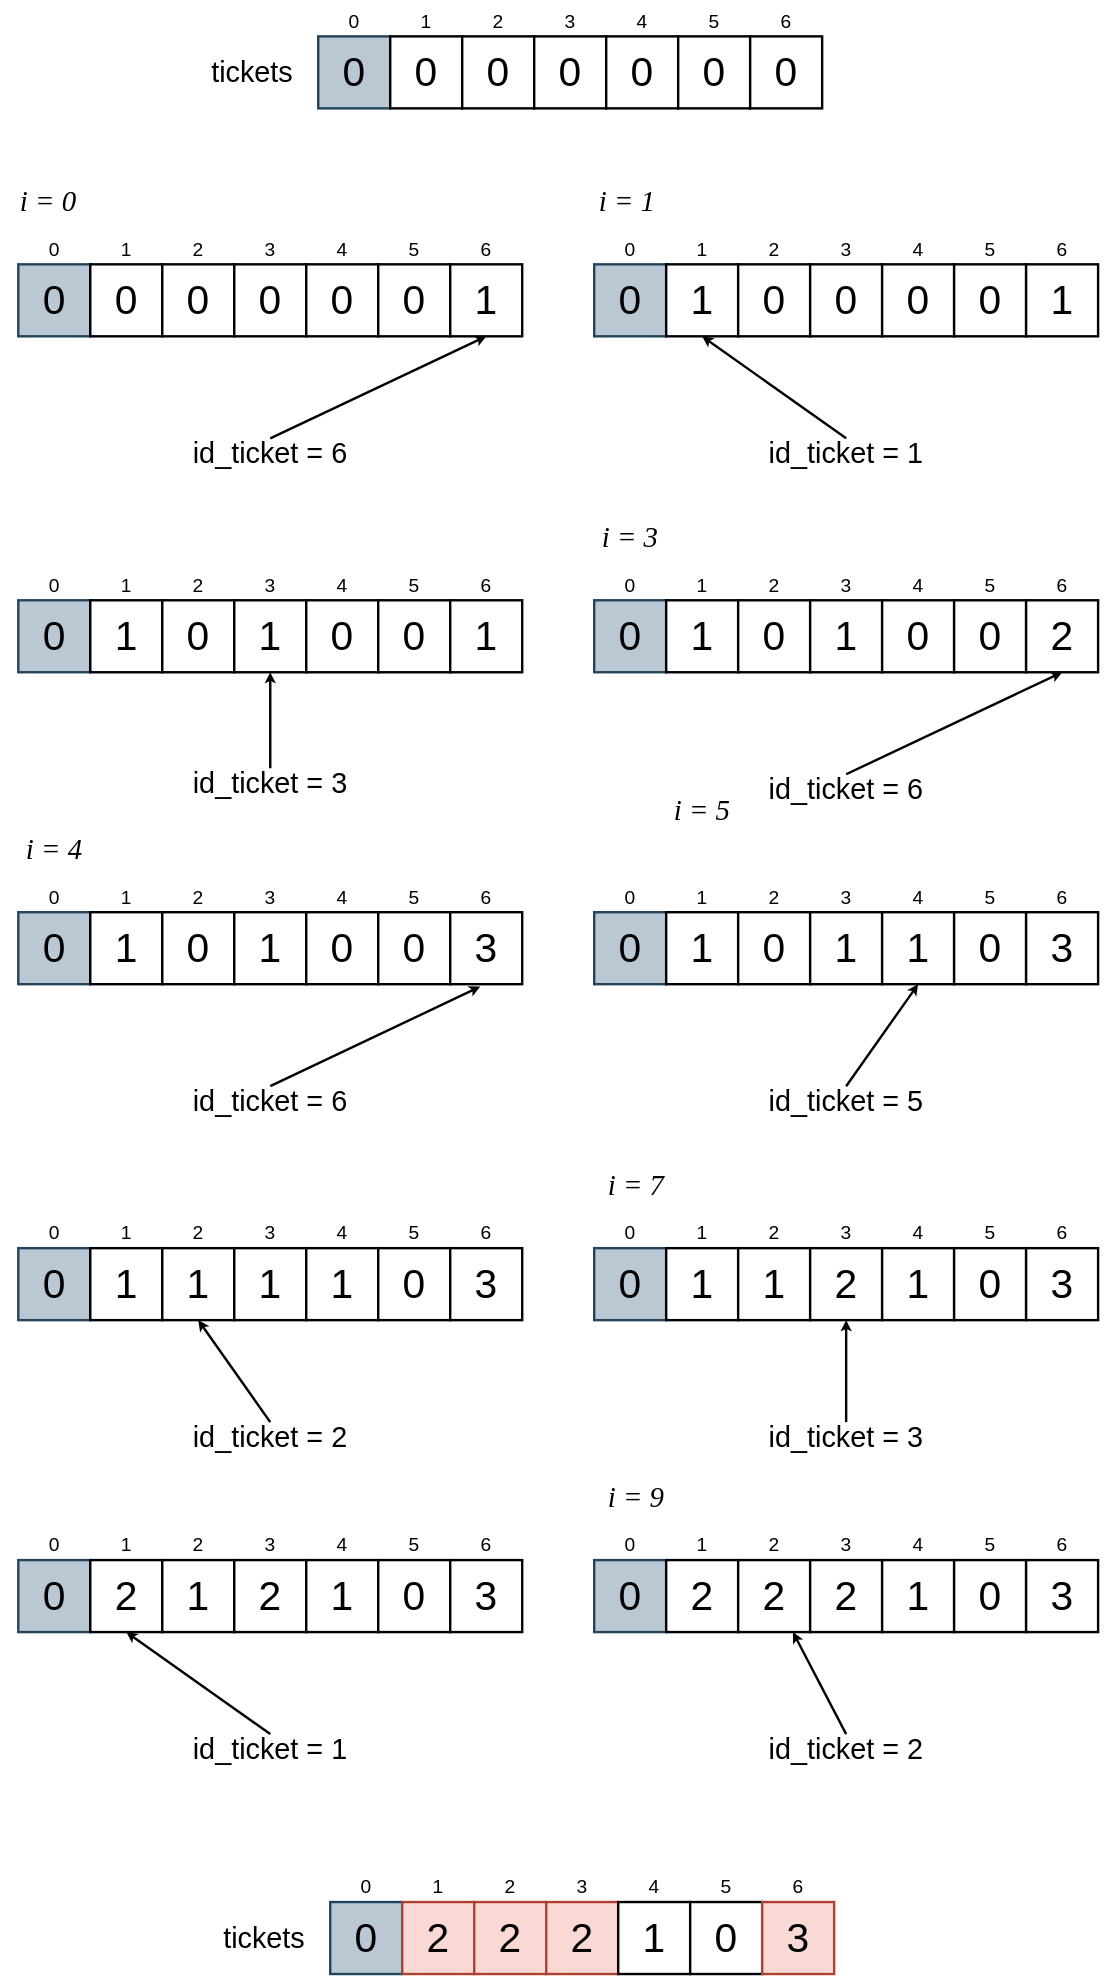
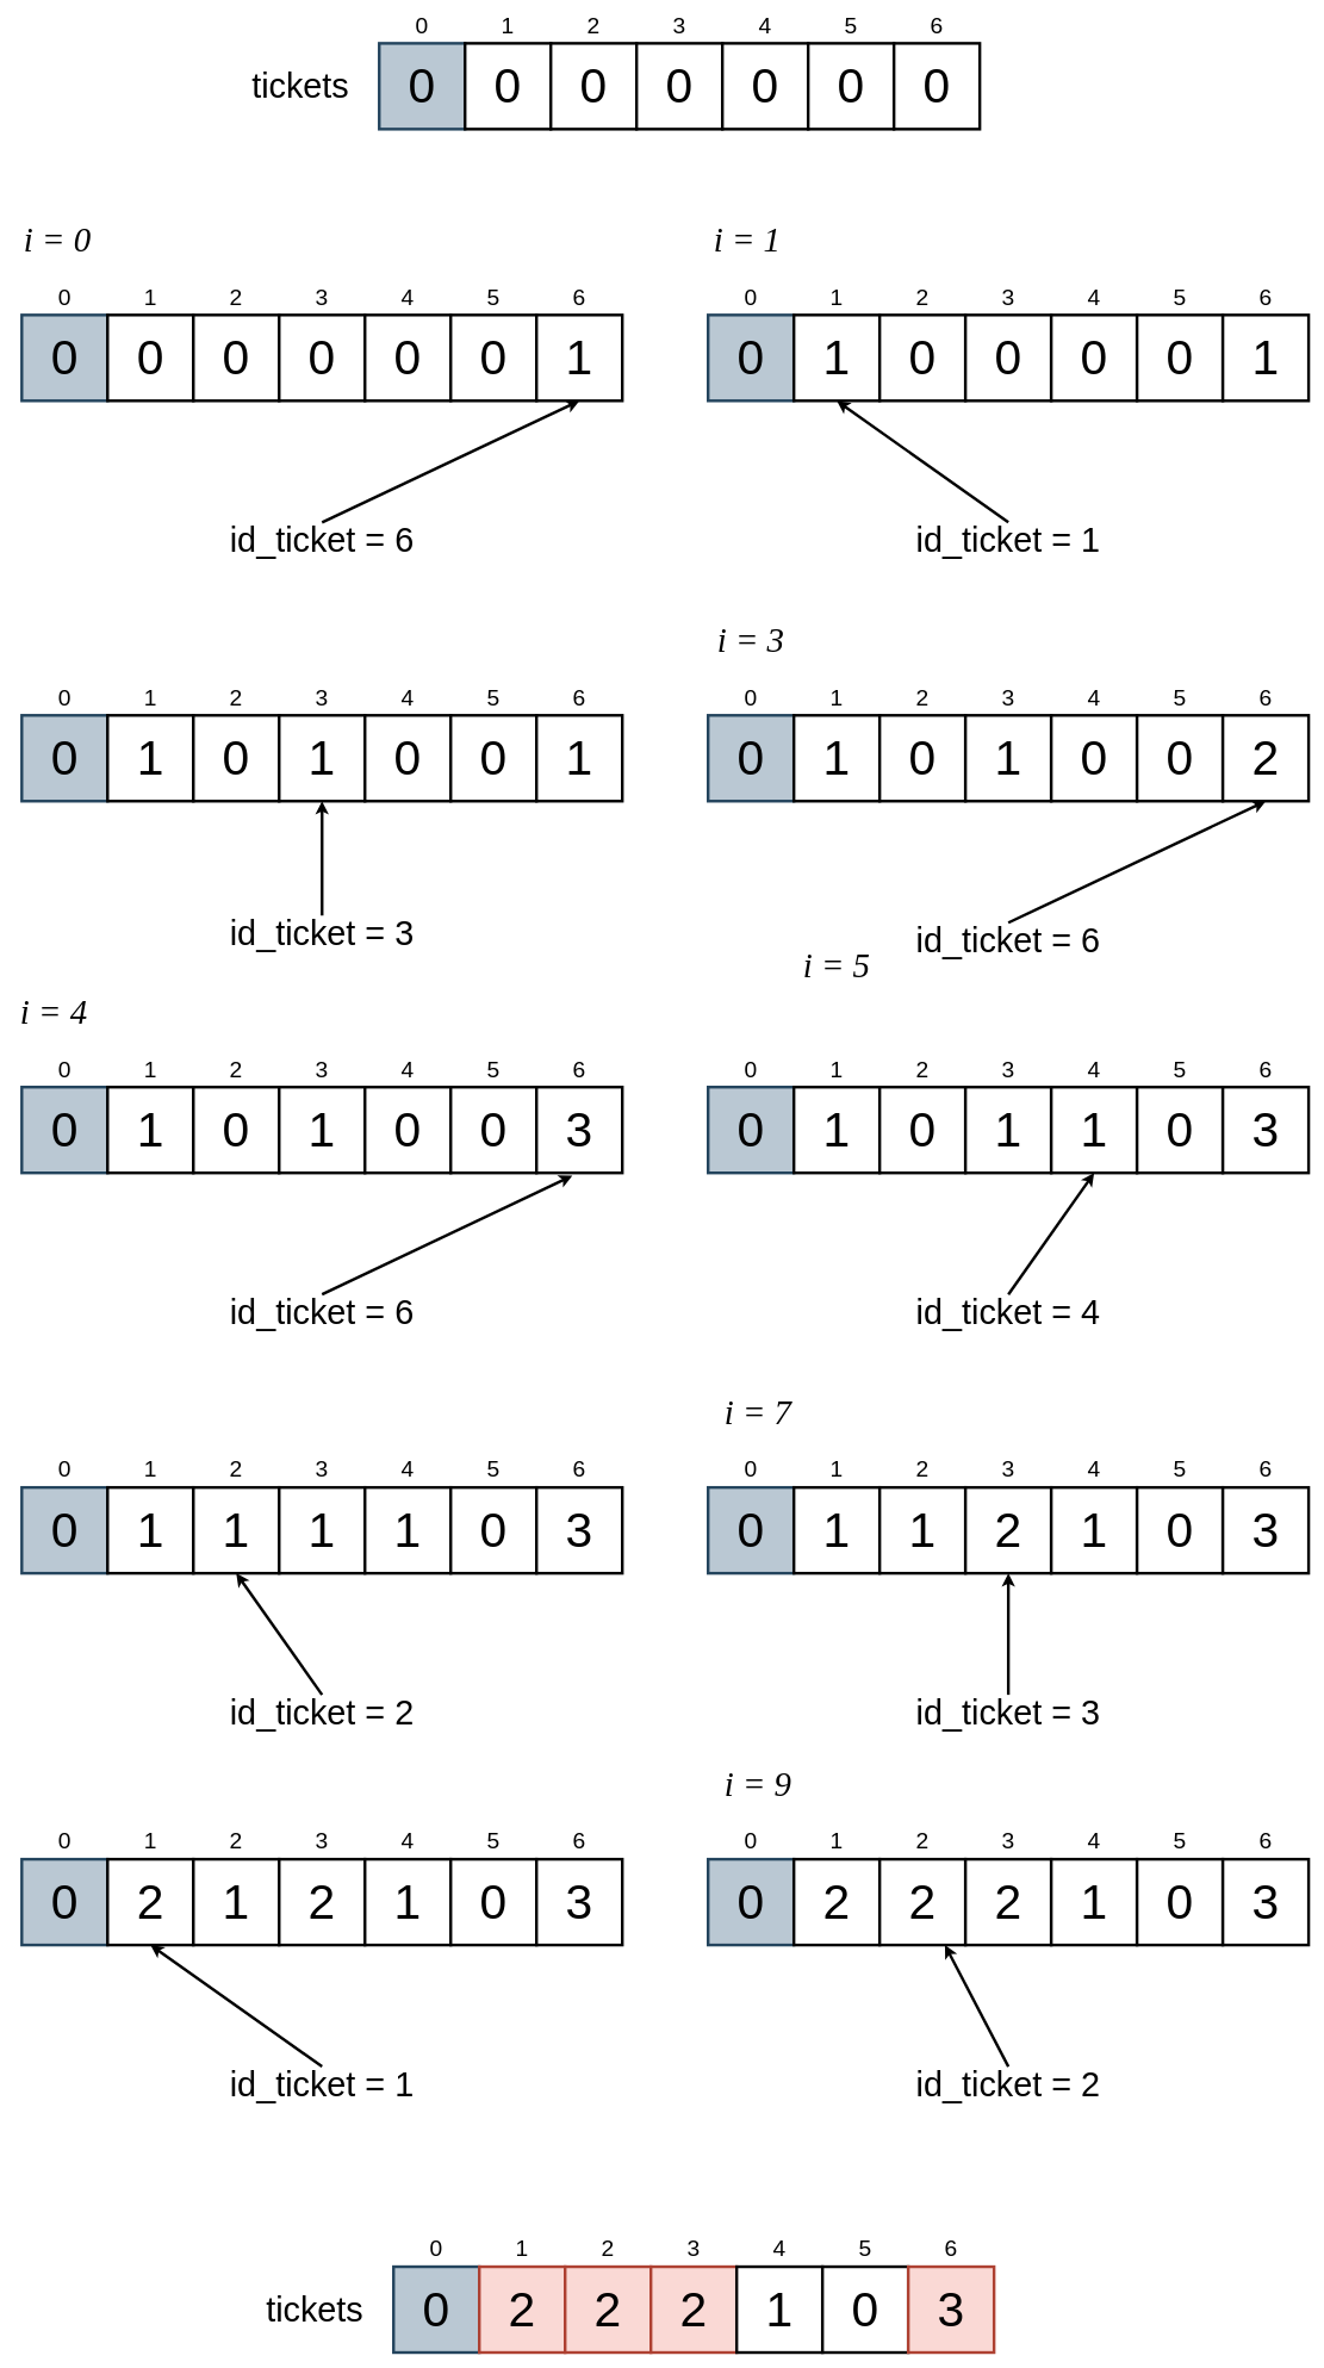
- <mxCell id="194" value="i = 4" style="text;html=1;align=center;verticalAlign=middle;whiteSpace=wrap;rounded=0;fontSize=48;fontFamily=Times New Roman;fontStyle=2" vertex="1" parent="1"><mxGeometry x="30" y="1400" width="120" height="30" as="geometry" /></mxCell>
+ <mxCell id="194" value="i = 4" style="text;html=1;align=center;verticalAlign=middle;whiteSpace=wrap;rounded=0;fontSize=48;fontFamily=Times New Roman;fontStyle=2" vertex="1" parent="1"><mxGeometry x="15" y="1400" width="120" height="30" as="geometry" /></mxCell>
- <mxCell id="125" value="id_ticket = 5" style="text;html=1;align=center;verticalAlign=middle;whiteSpace=wrap;rounded=0;fontSize=48;" vertex="1" parent="1"><mxGeometry x="1260" y="1820" width="300" height="30" as="geometry" /></mxCell>
+ <mxCell id="125" value="id_ticket = 4" style="text;html=1;align=center;verticalAlign=middle;whiteSpace=wrap;rounded=0;fontSize=48;" vertex="1" parent="1"><mxGeometry x="1260" y="1820" width="300" height="30" as="geometry" /></mxCell>
